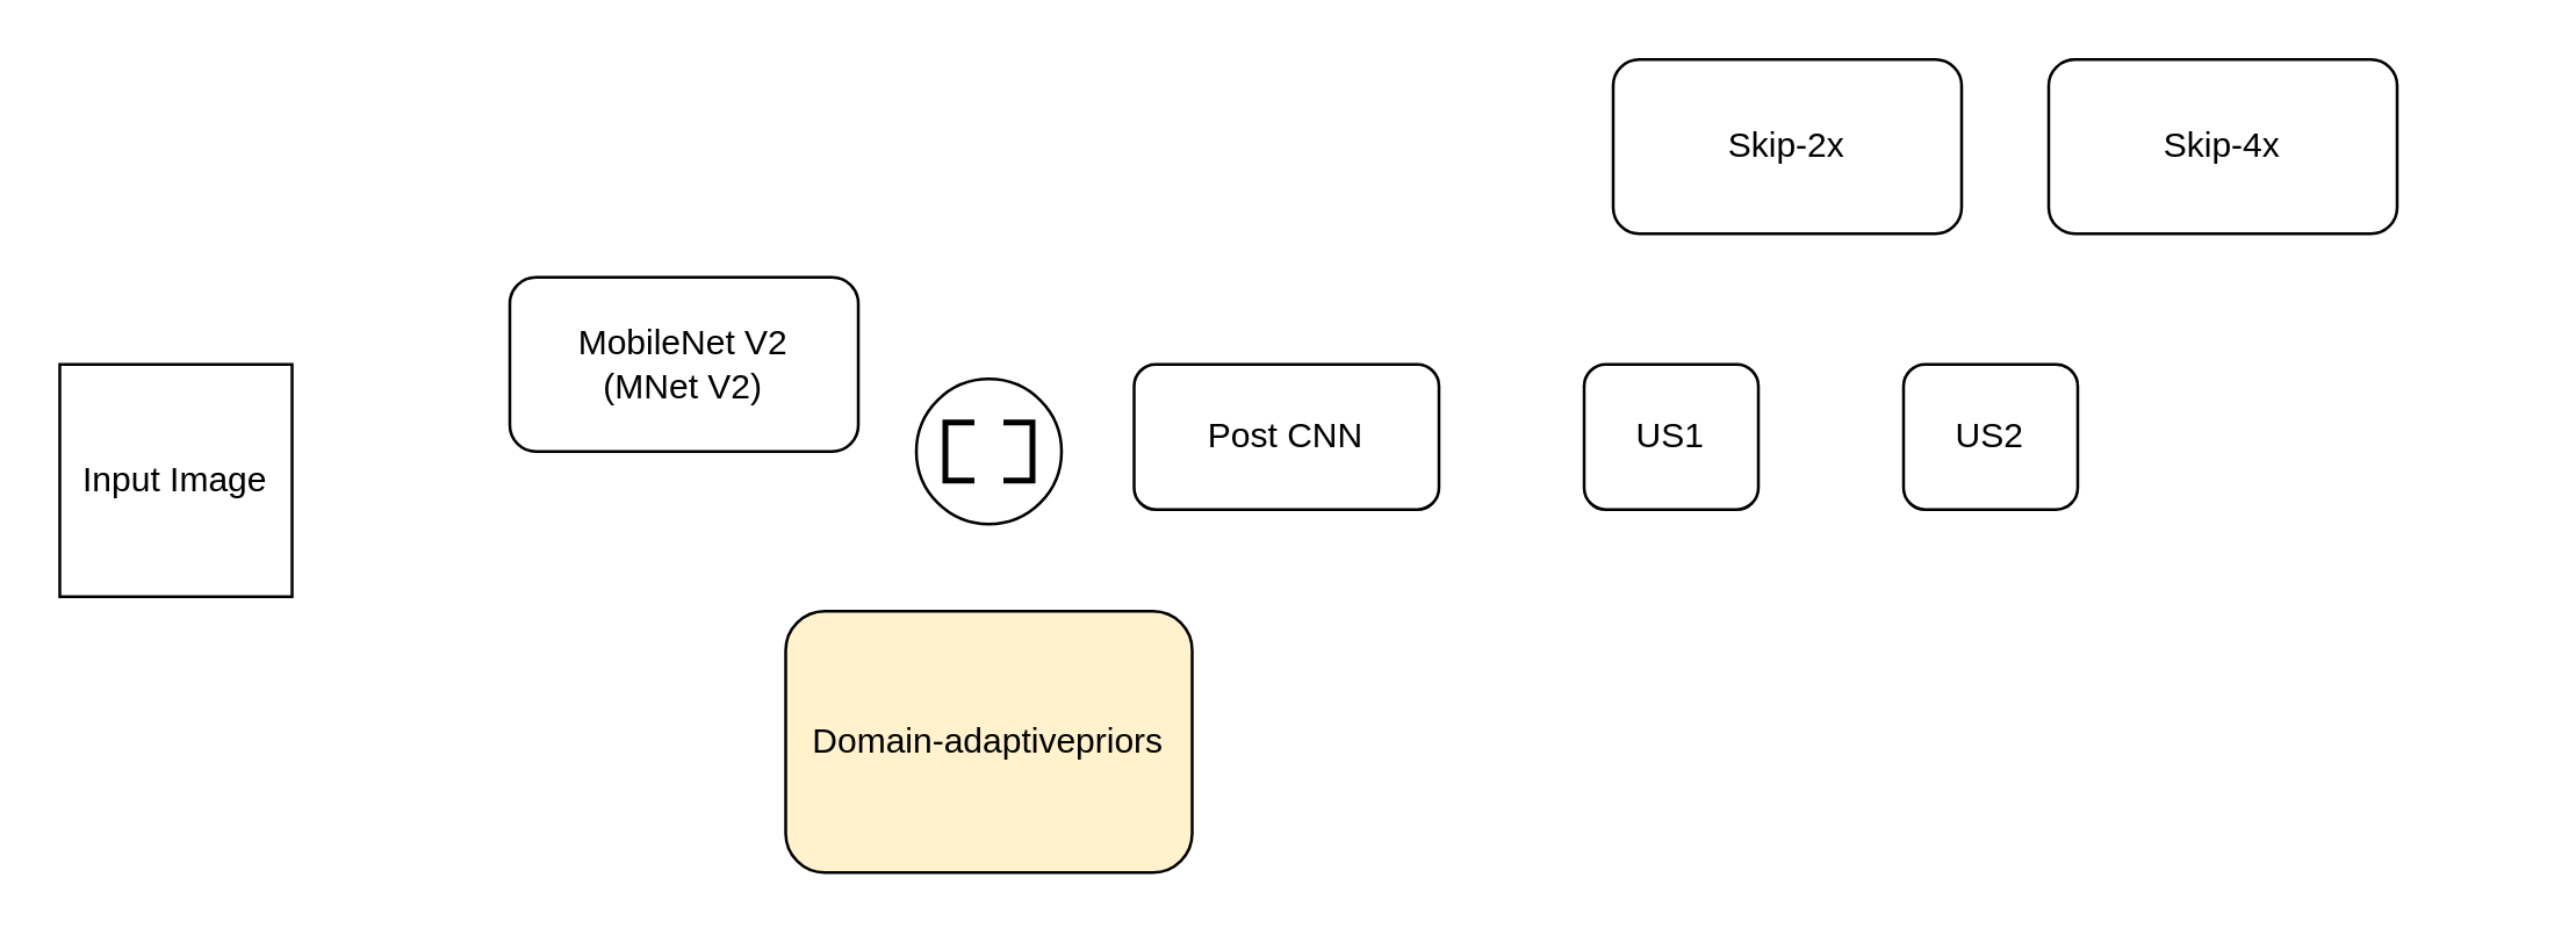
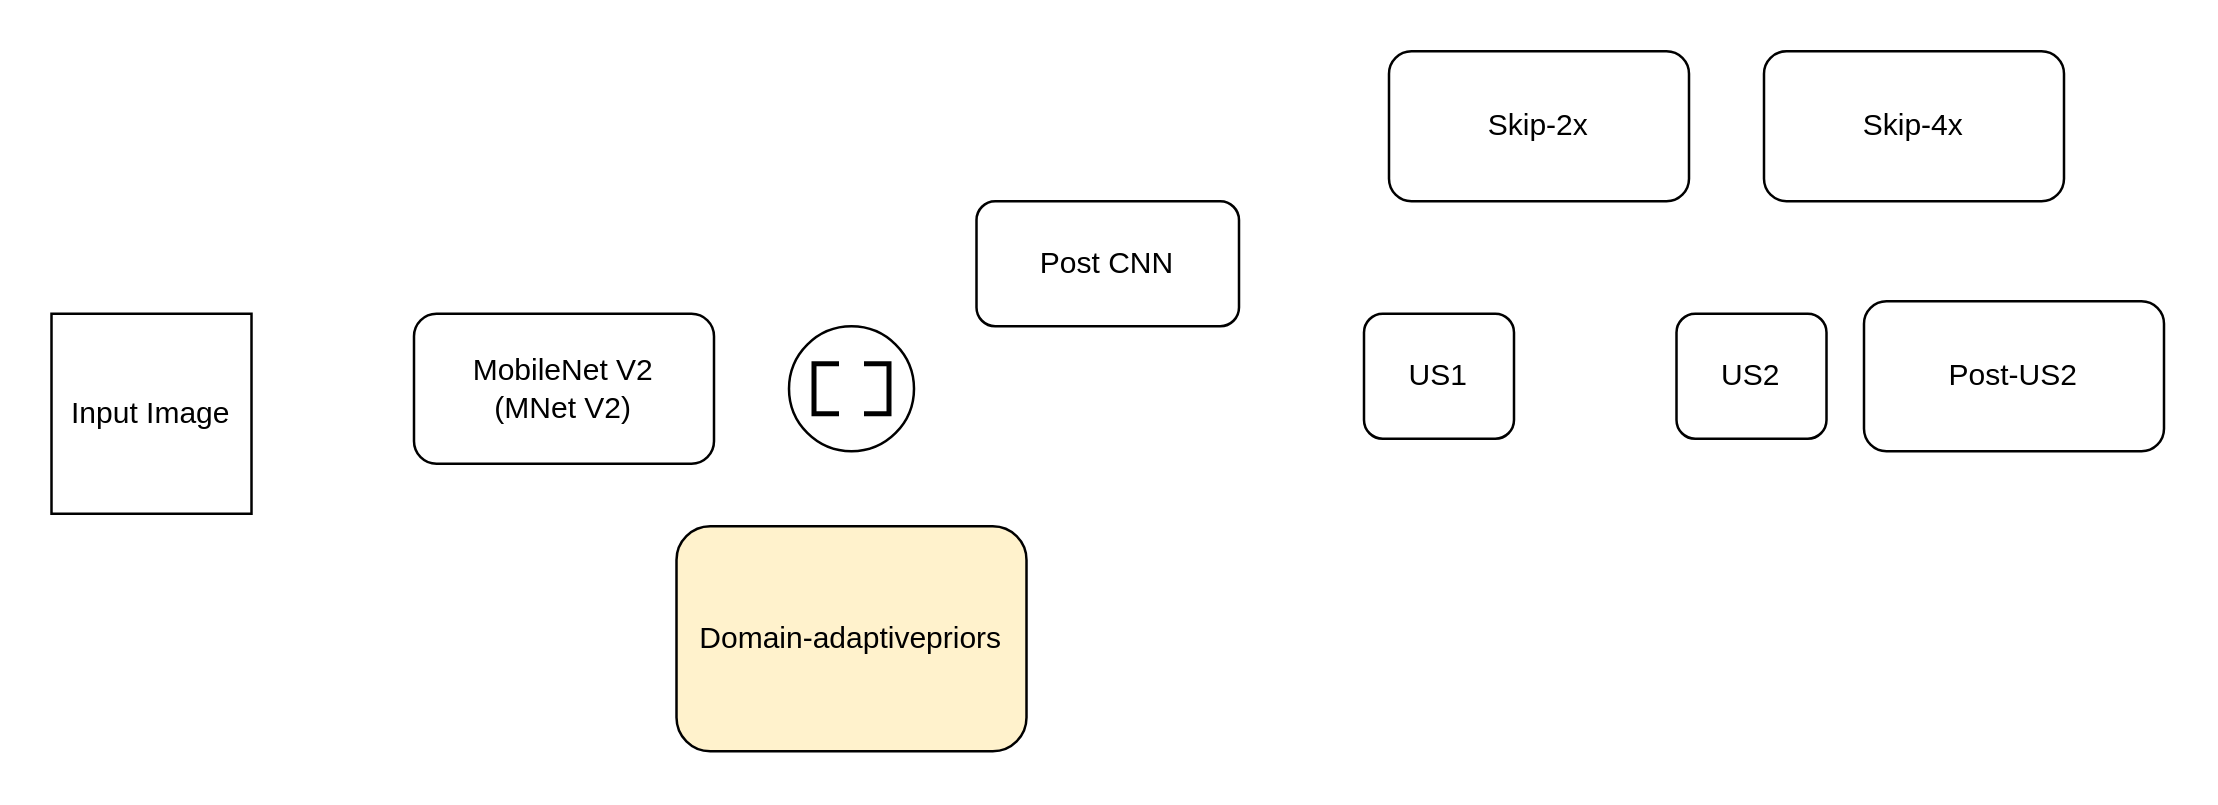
- <mxCell id="3" value="MobileNet V2&lt;div&gt;(MNet V2)&lt;/div&gt;" style="rounded=1;whiteSpace=wrap;html=1;" vertex="1" parent="1"><mxGeometry x="175" y="95" width="120" height="60" as="geometry" /></mxCell>
+ <mxCell id="3" value="MobileNet V2&lt;div&gt;(MNet V2)&lt;/div&gt;" style="rounded=1;whiteSpace=wrap;html=1;" vertex="1" parent="1"><mxGeometry x="165" y="125" width="120" height="60" as="geometry" /></mxCell>
- <mxCell id="7" value="Post CNN" style="rounded=1;whiteSpace=wrap;html=1;" vertex="1" parent="1"><mxGeometry x="390" y="125" width="105" height="50" as="geometry" /></mxCell>
+ <mxCell id="7" value="Post CNN" style="rounded=1;whiteSpace=wrap;html=1;" vertex="1" parent="1"><mxGeometry x="390" y="80" width="105" height="50" as="geometry" /></mxCell>
- <mxCell id="8" value="US2" style="rounded=1;whiteSpace=wrap;html=1;" vertex="1" parent="1"><mxGeometry x="655" y="125" width="60" height="50" as="geometry" /></mxCell>
+ <mxCell id="8" value="US2" style="rounded=1;whiteSpace=wrap;html=1;" vertex="1" parent="1"><mxGeometry x="670" y="125" width="60" height="50" as="geometry" /></mxCell>
+ <mxCell id="10" value="Post-US2" style="rounded=1;whiteSpace=wrap;html=1;" vertex="1" parent="1"><mxGeometry x="745" y="120" width="120" height="60" as="geometry" /></mxCell>
